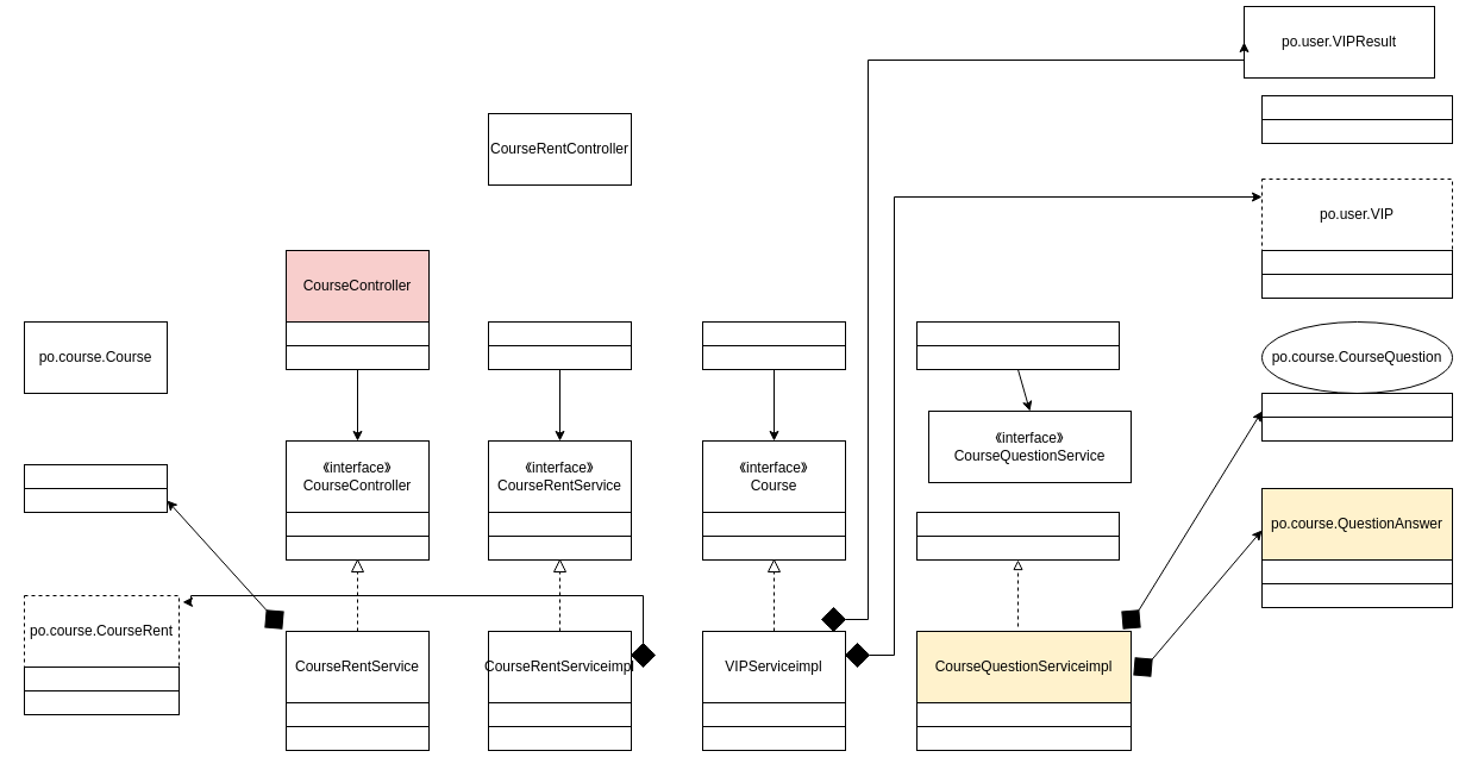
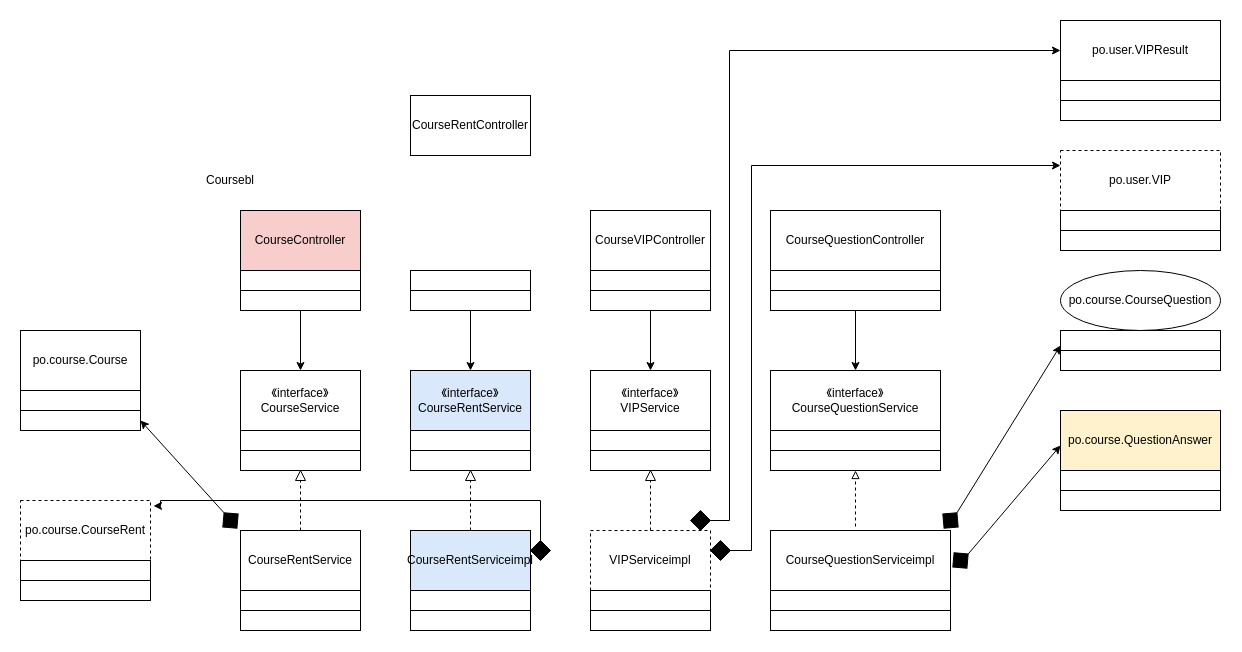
- <mxCell id="72" value="po.user.VIPResult" style="rounded=0;whiteSpace=wrap;html=1;fillColor=#FFFFFF;" vertex="1" parent="1"><mxGeometry x="1045" y="5" width="160" height="60" as="geometry" /></mxCell>
+ <mxCell id="72" value="po.user.VIPResult" style="rounded=0;whiteSpace=wrap;html=1;fillColor=#FFFFFF;" vertex="1" parent="1"><mxGeometry x="1060" y="20" width="160" height="60" as="geometry" /></mxCell>
+ <mxCell id="40" value="Coursebl" style="text;html=1;strokeColor=none;fillColor=none;align=center;verticalAlign=middle;whiteSpace=wrap;rounded=0;dashed=1;" parent="1" vertex="1"><mxGeometry x="200" y="170" width="60" height="20" as="geometry" /></mxCell>
+ <mxCell id="53" value="CourseVIPController" style="rounded=0;whiteSpace=wrap;html=1;" vertex="1" parent="1"><mxGeometry x="590" y="210" width="120" height="60" as="geometry" /></mxCell>
+ <mxCell id="12" value="CourseQuestionController" style="rounded=0;whiteSpace=wrap;html=1;" parent="1" vertex="1"><mxGeometry x="770" y="210" width="170" height="60" as="geometry" /></mxCell>
- <mxCell id="23" value="po.course.Course" style="rounded=0;whiteSpace=wrap;html=1;" parent="1" vertex="1"><mxGeometry x="20" y="270" width="120" height="60" as="geometry" /></mxCell>
+ <mxCell id="23" value="po.course.Course" style="rounded=0;whiteSpace=wrap;html=1;" parent="1" vertex="1"><mxGeometry x="20" y="330" width="120" height="60" as="geometry" /></mxCell>
- <mxCell id="16" value="《interface》&lt;br&gt;CourseQuestionService" style="rounded=0;whiteSpace=wrap;html=1;" parent="1" vertex="1"><mxGeometry x="780" y="345" width="170" height="60" as="geometry" /></mxCell>
+ <mxCell id="16" value="《interface》&lt;br&gt;CourseQuestionService" style="rounded=0;whiteSpace=wrap;html=1;" parent="1" vertex="1"><mxGeometry x="770" y="370" width="170" height="60" as="geometry" /></mxCell>
- <mxCell id="6" value="《interface》&lt;br&gt;CourseController" style="rounded=0;whiteSpace=wrap;html=1;" parent="1" vertex="1"><mxGeometry x="240" y="370" width="120" height="60" as="geometry" /></mxCell>
+ <mxCell id="6" value="《interface》&lt;br&gt;CourseService" style="rounded=0;whiteSpace=wrap;html=1;" parent="1" vertex="1"><mxGeometry x="240" y="370" width="120" height="60" as="geometry" /></mxCell>
- <mxCell id="45" value="《interface》&lt;br&gt;CourseRentService" style="rounded=0;whiteSpace=wrap;html=1;" vertex="1" parent="1"><mxGeometry x="410" y="370" width="120" height="60" as="geometry" /></mxCell>
+ <mxCell id="45" value="《interface》&lt;br&gt;CourseRentService" style="rounded=0;whiteSpace=wrap;html=1;fillColor=#dae8fc;" vertex="1" parent="1"><mxGeometry x="410" y="370" width="120" height="60" as="geometry" /></mxCell>
- <mxCell id="57" value="《interface》&lt;br&gt;Course" style="rounded=0;whiteSpace=wrap;html=1;" vertex="1" parent="1"><mxGeometry x="590" y="370" width="120" height="60" as="geometry" /></mxCell>
+ <mxCell id="57" value="《interface》&lt;br&gt;VIPService" style="rounded=0;whiteSpace=wrap;html=1;" vertex="1" parent="1"><mxGeometry x="590" y="370" width="120" height="60" as="geometry" /></mxCell>
- <mxCell id="48" value="CourseRentServiceimpl" style="rounded=0;whiteSpace=wrap;html=1;" vertex="1" parent="1"><mxGeometry x="410" y="530" width="120" height="60" as="geometry" /></mxCell>
+ <mxCell id="48" value="CourseRentServiceimpl" style="rounded=0;whiteSpace=wrap;html=1;fillColor=#dae8fc;" vertex="1" parent="1"><mxGeometry x="410" y="530" width="120" height="60" as="geometry" /></mxCell>
- <mxCell id="60" value="VIPServiceimpl" style="rounded=0;whiteSpace=wrap;html=1;" vertex="1" parent="1"><mxGeometry x="590" y="530" width="120" height="60" as="geometry" /></mxCell>
+ <mxCell id="60" value="VIPServiceimpl" style="rounded=0;whiteSpace=wrap;html=1;dashed=1;" vertex="1" parent="1"><mxGeometry x="590" y="530" width="120" height="60" as="geometry" /></mxCell>
- <mxCell id="20" value="CourseQuestionServiceimpl" style="rounded=0;whiteSpace=wrap;html=1;fillColor=#fff2cc;" parent="1" vertex="1"><mxGeometry x="770" y="530" width="180" height="60" as="geometry" /></mxCell>
+ <mxCell id="20" value="CourseQuestionServiceimpl" style="rounded=0;whiteSpace=wrap;html=1;" parent="1" vertex="1"><mxGeometry x="770" y="530" width="180" height="60" as="geometry" /></mxCell>
